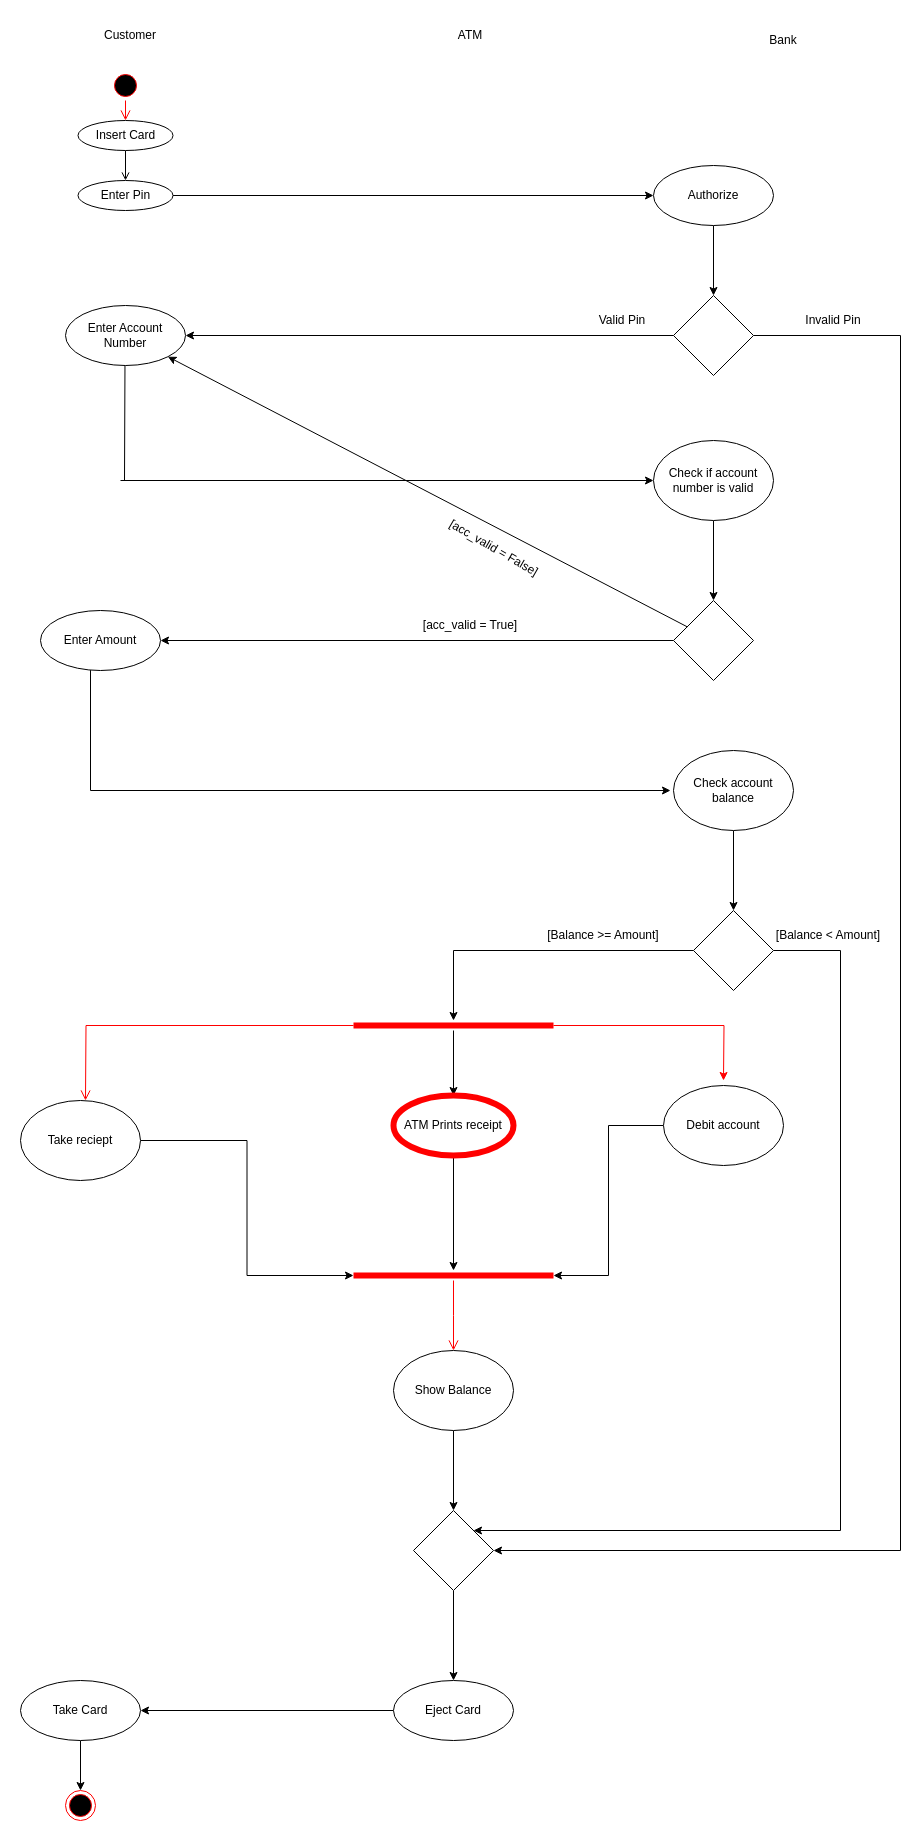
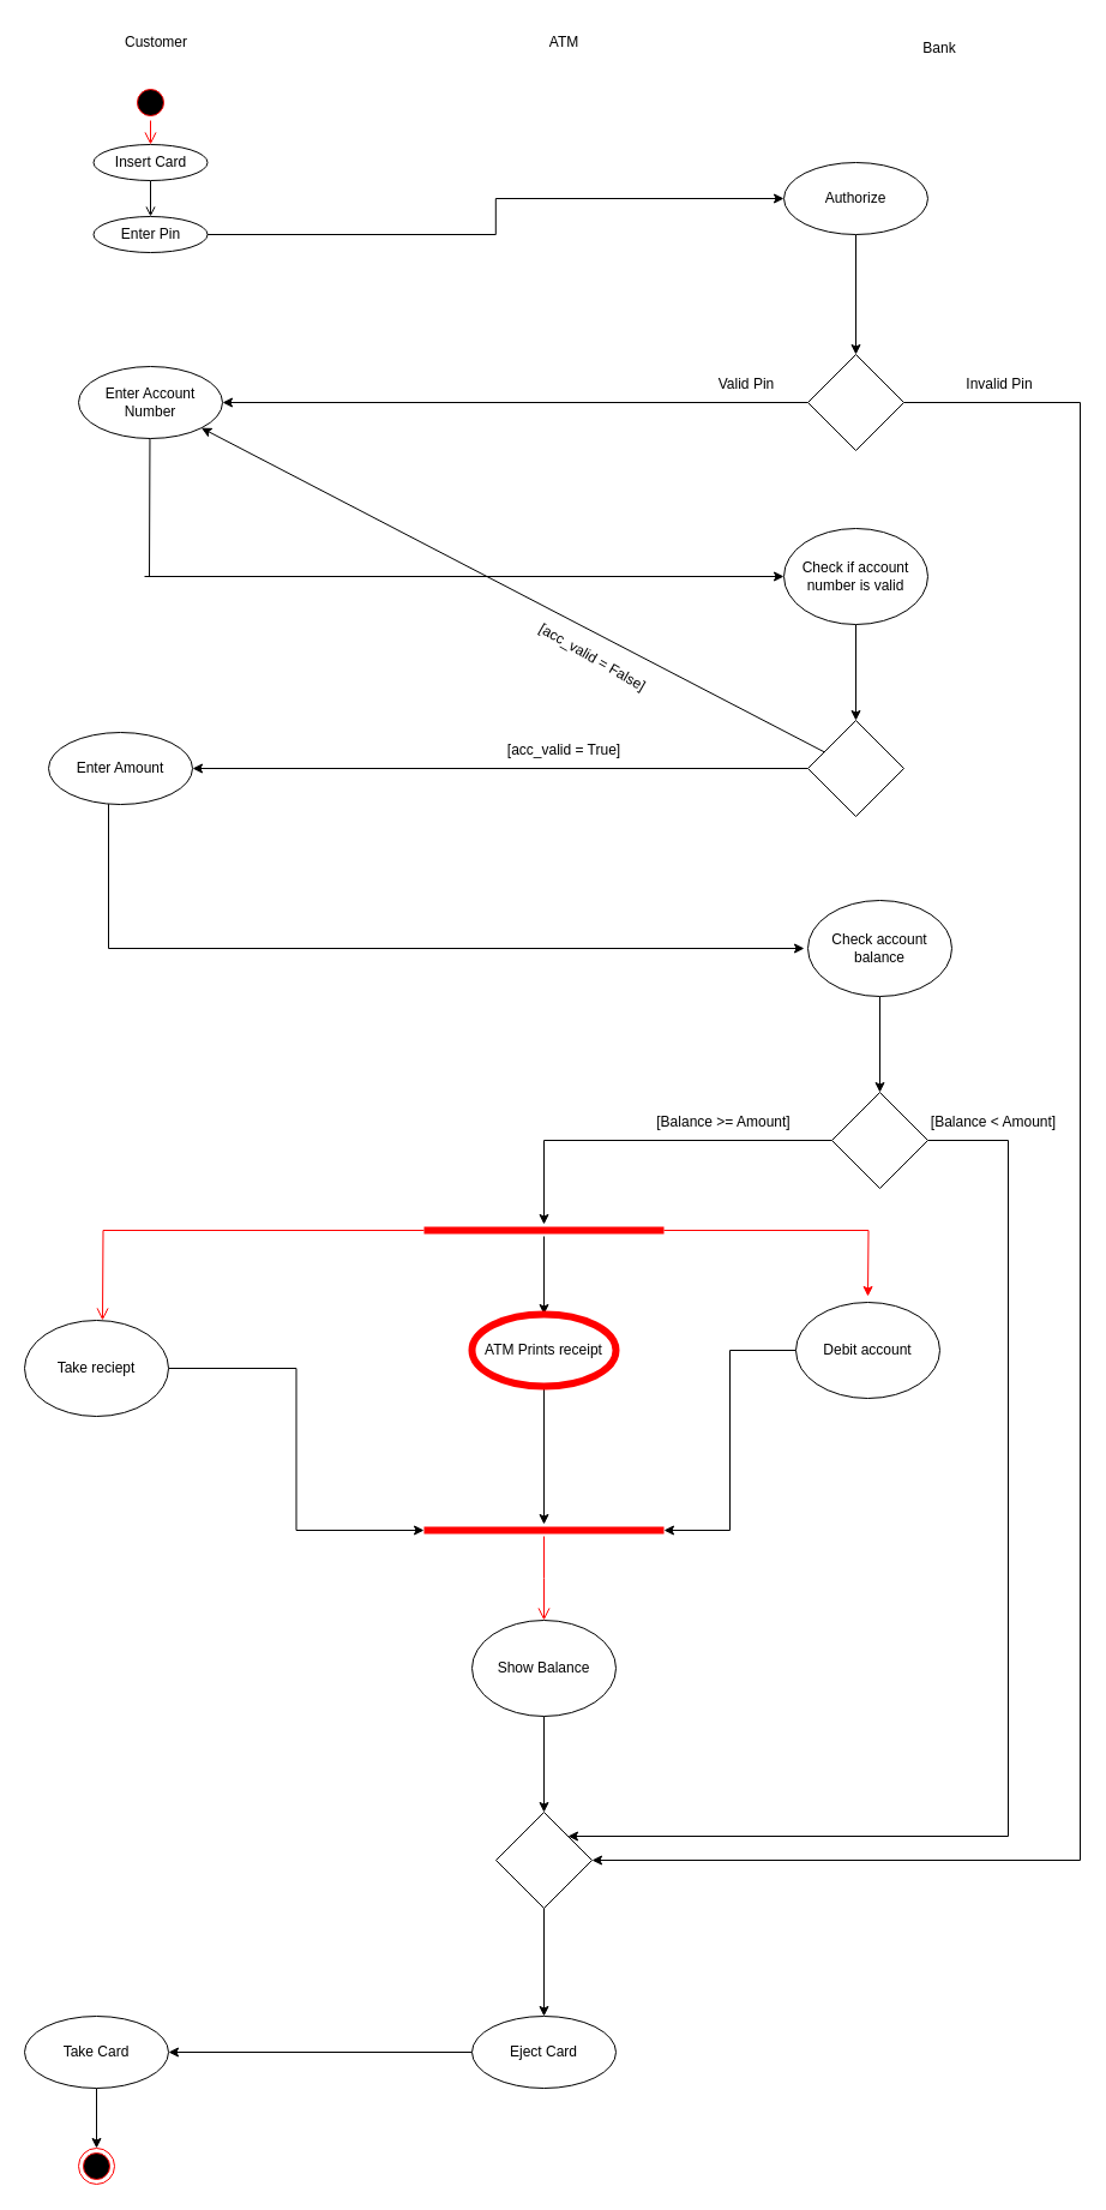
- <mxCell id="9" value="Authorize" style="ellipse;whiteSpace=wrap;html=1;" vertex="1" parent="1"><mxGeometry x="653" y="165" width="120" height="60" as="geometry" /></mxCell>
+ <mxCell id="9" value="Authorize" style="ellipse;whiteSpace=wrap;html=1;" vertex="1" parent="1"><mxGeometry x="653" y="135" width="120" height="60" as="geometry" /></mxCell>
